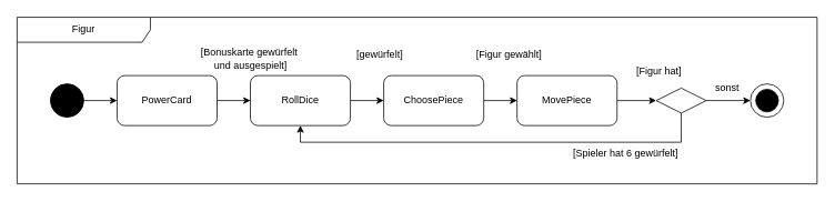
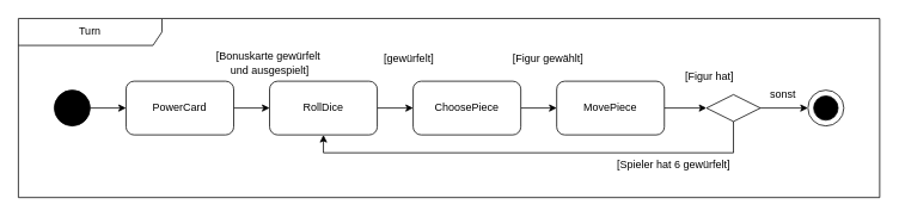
- <mxCell id="19" value="Figur" style="shape=umlFrame;whiteSpace=wrap;html=1;pointerEvents=0;recursiveResize=0;container=1;collapsible=0;width=160;" parent="1" vertex="1"><mxGeometry y="20" width="960" height="200" as="geometry" x="20" /></mxCell>
+ <mxCell id="19" value="Turn" style="shape=umlFrame;whiteSpace=wrap;html=1;pointerEvents=0;recursiveResize=0;container=1;collapsible=0;width=160;" parent="1" vertex="1"><mxGeometry y="20" width="960" height="200" as="geometry" x="20" /></mxCell>
